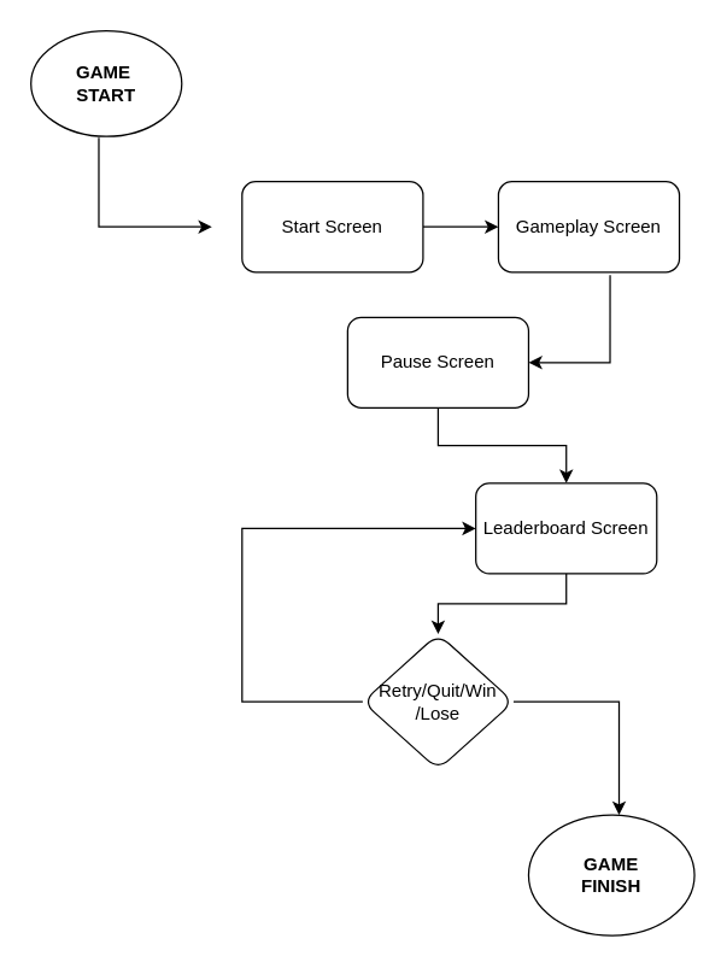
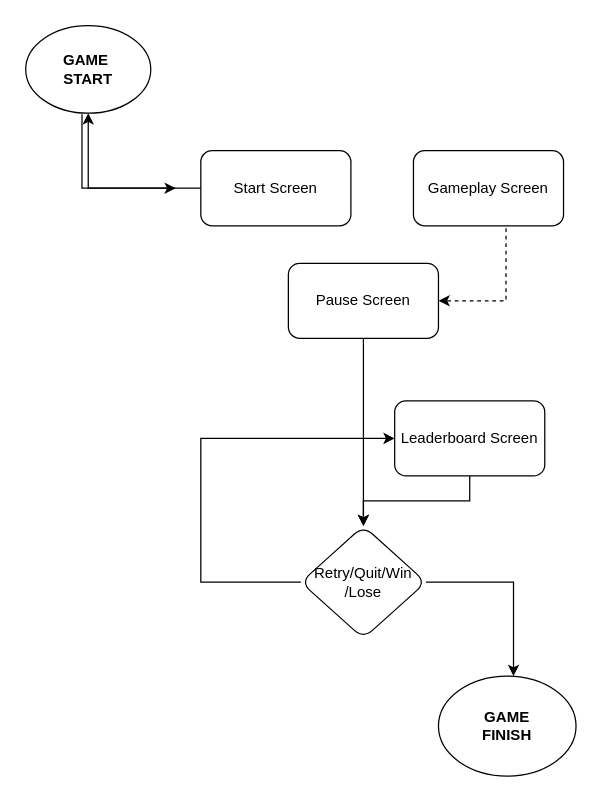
- <mxCell id="4" value="" style="edgeStyle=orthogonalEdgeStyle;rounded=0;orthogonalLoop=1;jettySize=auto;html=1;" edge="1" parent="1" source="5" target="6"><mxGeometry relative="1" as="geometry" /></mxCell>
+ <mxCell id="4" value="" style="edgeStyle=orthogonalEdgeStyle;rounded=0;orthogonalLoop=1;jettySize=auto;html=1;" edge="1" parent="1" source="5" target="2"><mxGeometry relative="1" as="geometry" /></mxCell>
- <mxCell id="9" value="" style="endArrow=classic;html=1;rounded=0;exitX=0.617;exitY=1.033;exitDx=0;exitDy=0;exitPerimeter=0;entryX=1;entryY=0.5;entryDx=0;entryDy=0;" edge="1" parent="1" source="6" target="8"><mxGeometry width="50" height="50" relative="1" as="geometry"><mxPoint x="290" y="310" as="sourcePoint" /><mxPoint x="360" y="240" as="targetPoint" /><Array as="points"><mxPoint x="404" y="240" /></Array></mxGeometry></mxCell>
+ <mxCell id="9" value="" style="endArrow=classic;html=1;rounded=0;exitX=0.617;exitY=1.033;exitDx=0;exitDy=0;exitPerimeter=0;entryX=1;entryY=0.5;entryDx=0;entryDy=0;dashed=1;" edge="1" parent="1" source="6" target="8"><mxGeometry width="50" height="50" relative="1" as="geometry"><mxPoint x="290" y="310" as="sourcePoint" /><mxPoint x="360" y="240" as="targetPoint" /><Array as="points"><mxPoint x="404" y="240" /></Array></mxGeometry></mxCell>
- <mxCell id="7" value="" style="edgeStyle=orthogonalEdgeStyle;rounded=0;orthogonalLoop=1;jettySize=auto;html=1;" edge="1" parent="1" source="8" target="11"><mxGeometry relative="1" as="geometry" /></mxCell>
+ <mxCell id="7" value="" style="edgeStyle=orthogonalEdgeStyle;rounded=0;orthogonalLoop=1;jettySize=auto;html=1;" edge="1" parent="1" source="8" target="12"><mxGeometry relative="1" as="geometry" /></mxCell>
